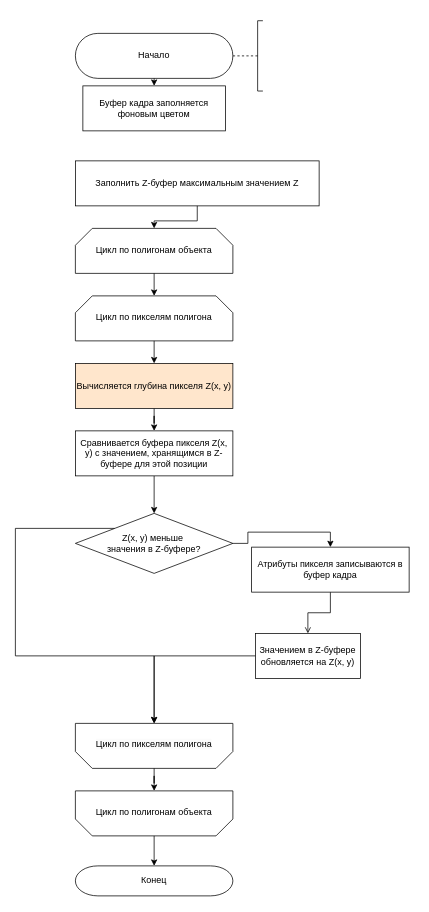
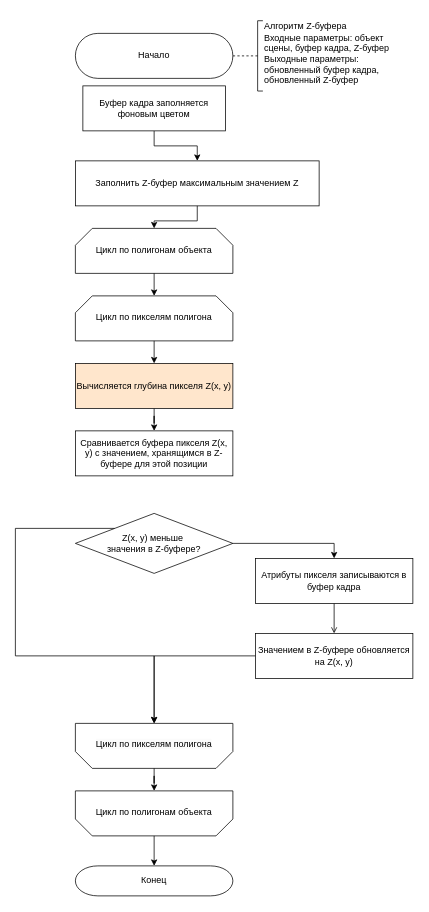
+ <mxCell id="28" value="Алгоритм Z-буфера&lt;br&gt;Входные параметры: объект сцены, буфер кадра, Z-буфер&amp;nbsp;&lt;div&gt;Выходные параметры: обновленный буфер кадра, обновленный Z-буфер&amp;nbsp;&lt;br&gt;&lt;/div&gt;" style="text;html=1;align=left;verticalAlign=middle;whiteSpace=wrap;rounded=0;" vertex="1" parent="1"><mxGeometry x="350" y="20.88" width="180" height="100" as="geometry" /></mxCell>
- <mxCell id="22" style="edgeStyle=orthogonalEdgeStyle;rounded=0;orthogonalLoop=1;jettySize=auto;html=1;exitX=0.5;exitY=1;exitDx=0;exitDy=0;entryX=0.5;entryY=0;entryDx=0;entryDy=0;" edge="1" parent="1" source="23" target="3"><mxGeometry relative="1" as="geometry" /></mxCell>
+ <mxCell id="2" style="edgeStyle=orthogonalEdgeStyle;rounded=0;orthogonalLoop=1;jettySize=auto;html=1;entryX=0.5;entryY=0;entryDx=0;entryDy=0;" edge="1" parent="1" source="3" target="4"><mxGeometry relative="1" as="geometry" /></mxCell>
- <mxCell id="10" value="" style="edgeStyle=orthogonalEdgeStyle;rounded=0;orthogonalLoop=1;jettySize=auto;html=1;" edge="1" parent="1" source="11" target="9"><mxGeometry relative="1" as="geometry" /></mxCell>
- <mxCell id="13" value="Атрибуты пикселя записываются в буфер кадра" style="rounded=0;whiteSpace=wrap;html=1;" vertex="1" parent="1"><mxGeometry x="335" y="729" width="210" height="60" as="geometry" /></mxCell>
+ <mxCell id="13" value="Атрибуты пикселя записываются в буфер кадра" style="rounded=0;whiteSpace=wrap;html=1;" vertex="1" parent="1"><mxGeometry x="340" y="744" width="210" height="60" as="geometry" /></mxCell>
- <mxCell id="14" value="Значением в Z-буфере обновляется на Z(x, y)" style="rounded=0;whiteSpace=wrap;html=1;" vertex="1" parent="1"><mxGeometry x="340" y="844" width="140" height="60" as="geometry" /></mxCell>
+ <mxCell id="14" value="Значением в Z-буфере обновляется на Z(x, y)" style="rounded=0;whiteSpace=wrap;html=1;" vertex="1" parent="1"><mxGeometry x="340" y="844" width="210" height="60" as="geometry" /></mxCell>
